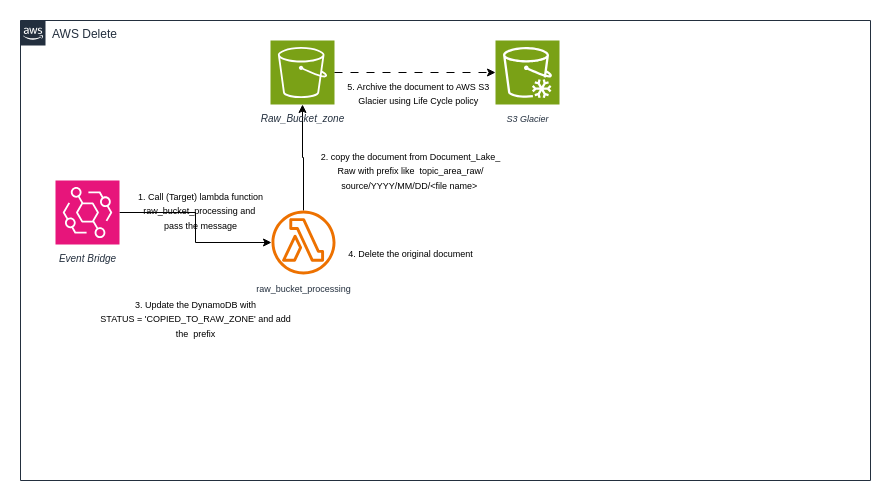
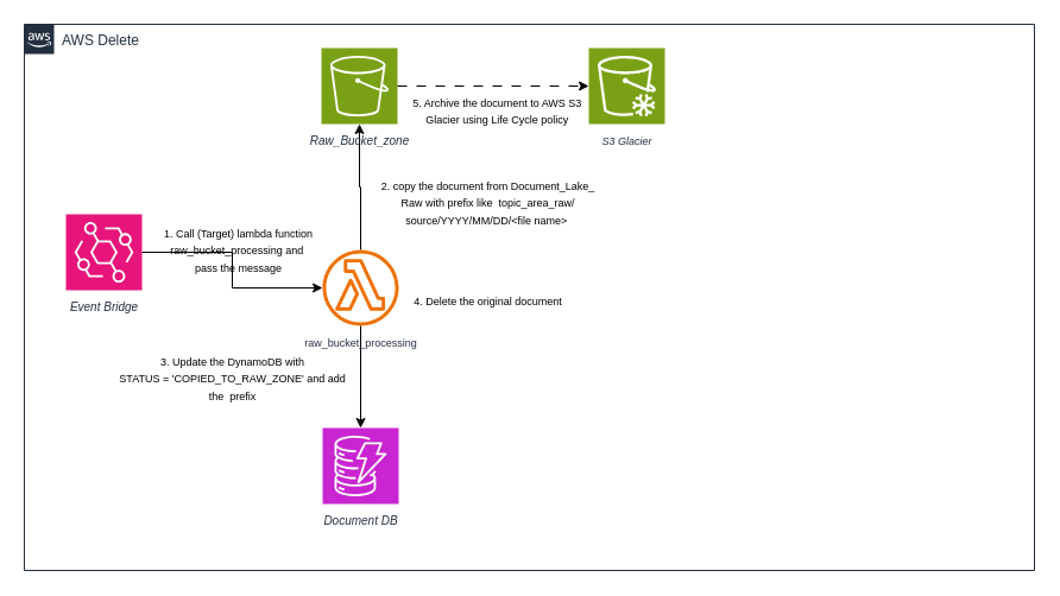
+ <mxCell id="10" style="edgeStyle=orthogonalEdgeStyle;rounded=0;orthogonalLoop=1;jettySize=auto;html=1;entryX=0.5;entryY=0;entryDx=0;entryDy=0;entryPerimeter=0;" edge="1" parent="2" source="6" target="9"><mxGeometry relative="1" as="geometry" /></mxCell>
+ <mxCell id="9" value="&lt;font size=&quot;1&quot;&gt;&lt;i&gt;Document DB&lt;/i&gt;&lt;/font&gt;" style="sketch=0;points=[[0,0,0],[0.25,0,0],[0.5,0,0],[0.75,0,0],[1,0,0],[0,1,0],[0.25,1,0],[0.5,1,0],[0.75,1,0],[1,1,0],[0,0.25,0],[0,0.5,0],[0,0.75,0],[1,0.25,0],[1,0.5,0],[1,0.75,0]];outlineConnect=0;fontColor=#232F3E;fillColor=#C925D1;strokeColor=#ffffff;dashed=0;verticalLabelPosition=bottom;verticalAlign=top;align=center;html=1;fontSize=12;fontStyle=0;aspect=fixed;shape=mxgraph.aws4.resourceIcon;resIcon=mxgraph.aws4.dynamodb;" vertex="1" parent="2"><mxGeometry x="251" y="340" width="64" height="64" as="geometry" /></mxCell>
